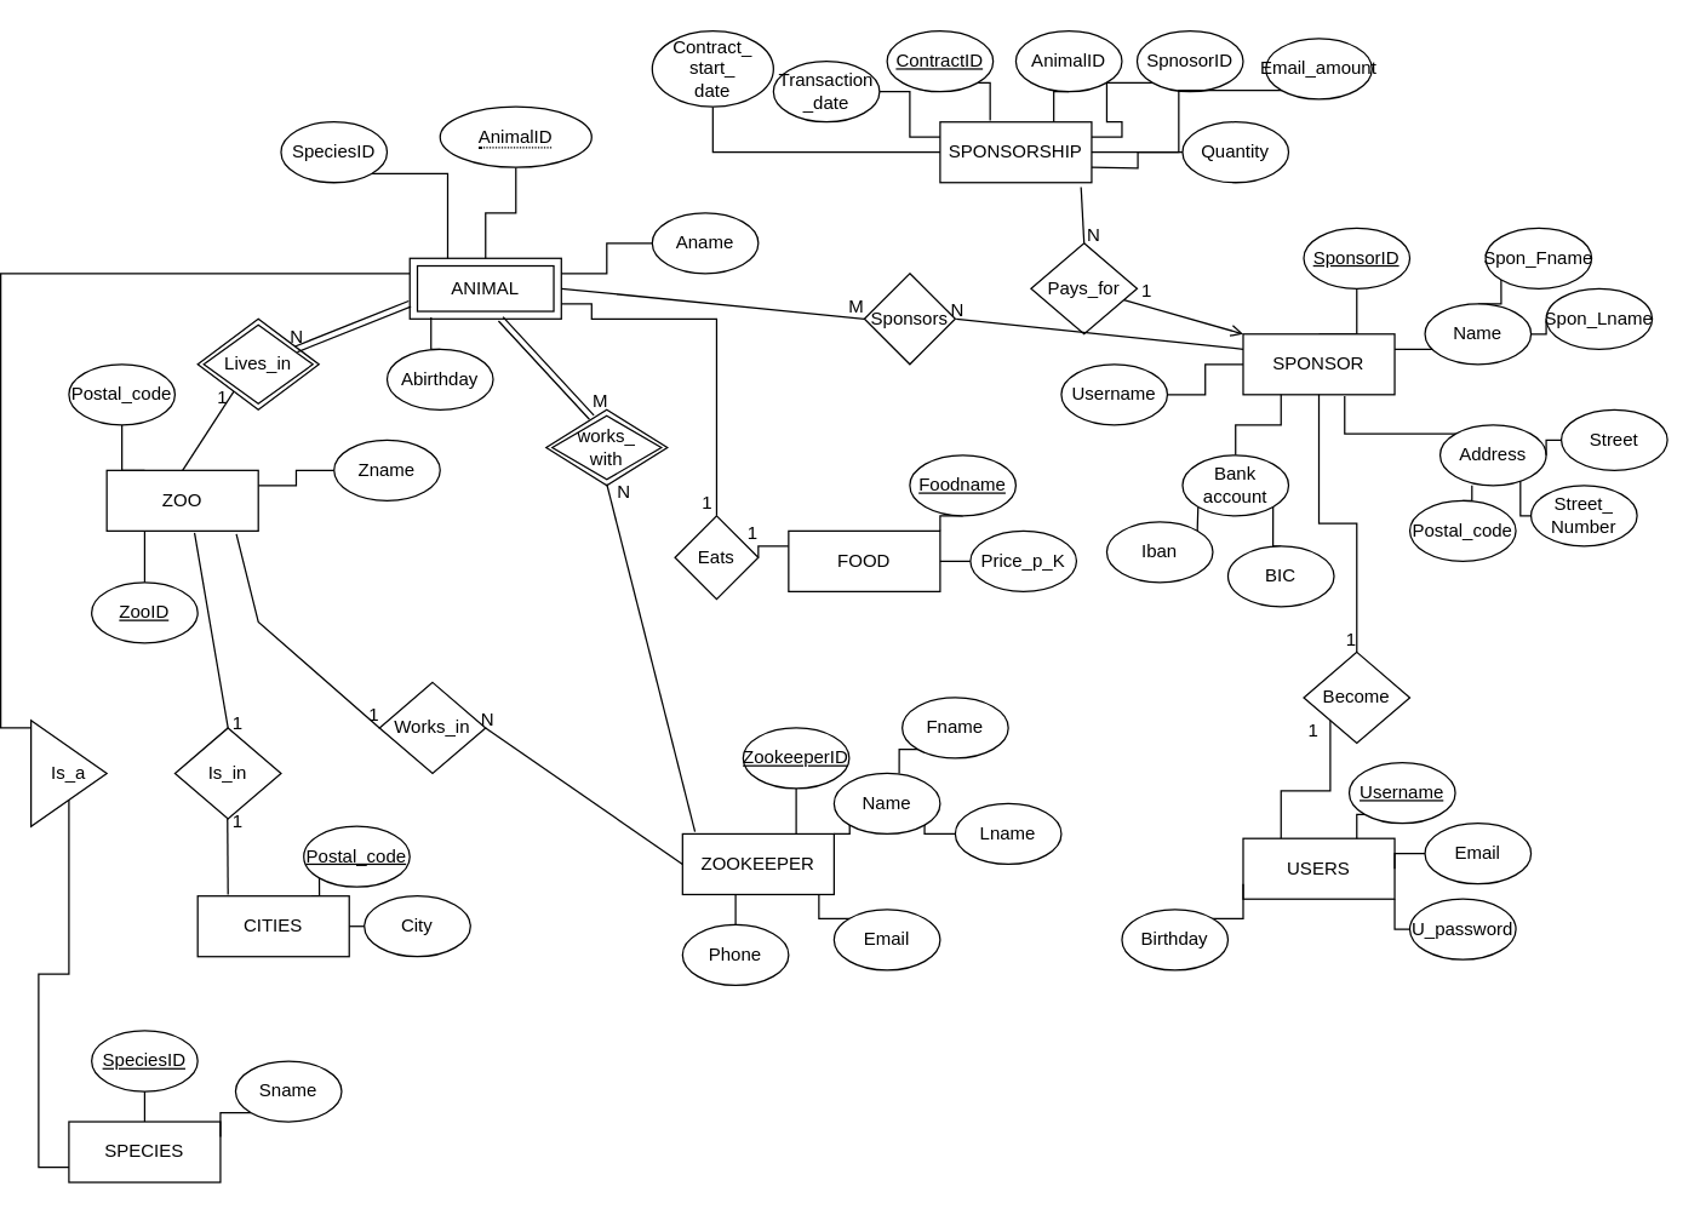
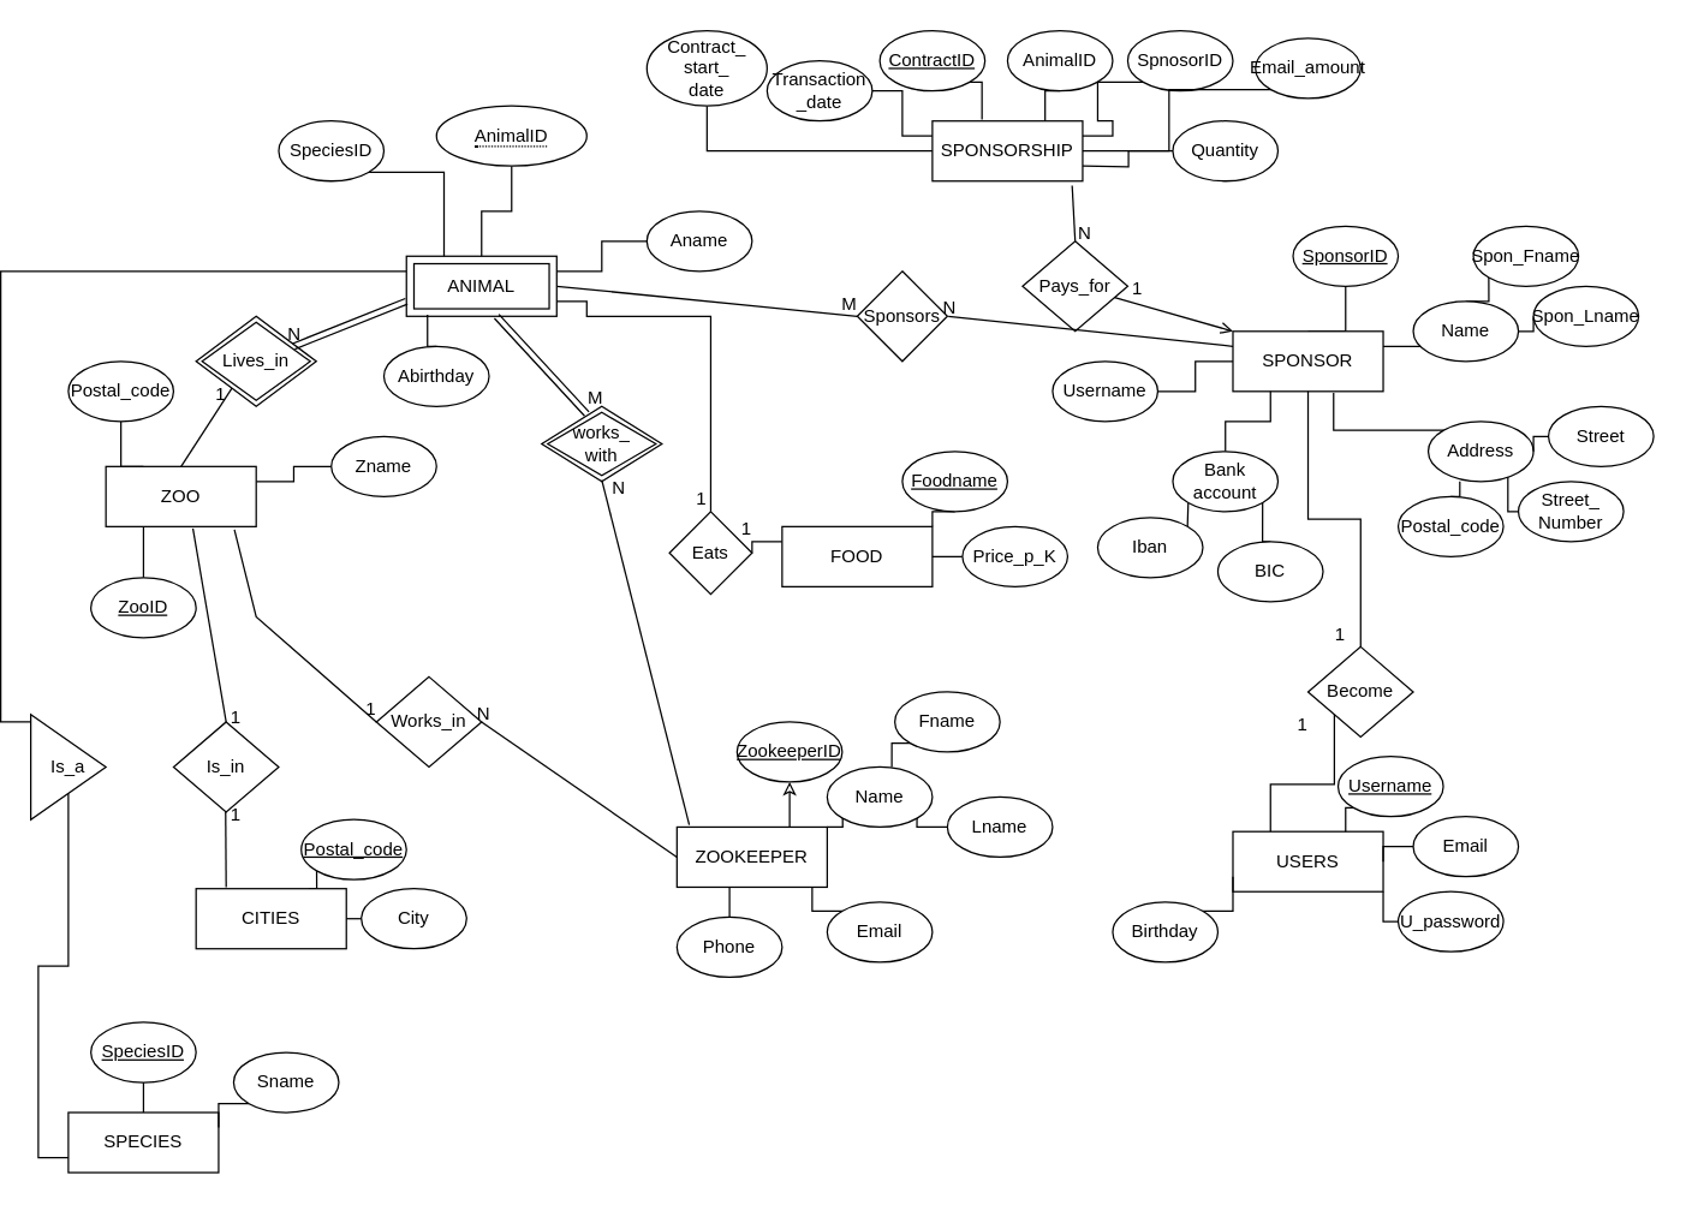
- <mxCell id="135" value="Become" style="shape=rhombus;perimeter=rhombusPerimeter;whiteSpace=wrap;html=1;align=center;" vertex="1" parent="1"><mxGeometry x="860" y="430" width="70" height="60" as="geometry" /></mxCell>
+ <mxCell id="135" value="Become" style="shape=rhombus;perimeter=rhombusPerimeter;whiteSpace=wrap;html=1;align=center;" vertex="1" parent="1"><mxGeometry x="870" y="430" width="70" height="60" as="geometry" /></mxCell>
- <mxCell id="8" style="edgeStyle=orthogonalEdgeStyle;rounded=0;orthogonalLoop=1;jettySize=auto;html=1;exitX=0.75;exitY=0;exitDx=0;exitDy=0;entryX=0.5;entryY=1;entryDx=0;entryDy=0;endArrow=none;endFill=0;" edge="1" parent="1" source="9" target="37"><mxGeometry relative="1" as="geometry" /></mxCell>
+ <mxCell id="8" style="edgeStyle=orthogonalEdgeStyle;rounded=0;orthogonalLoop=1;jettySize=auto;html=1;exitX=0.75;exitY=0;exitDx=0;exitDy=0;entryX=0.5;entryY=1;entryDx=0;entryDy=0;endArrow=classic;endFill=0;" edge="1" parent="1" source="9" target="37"><mxGeometry relative="1" as="geometry" /></mxCell>
